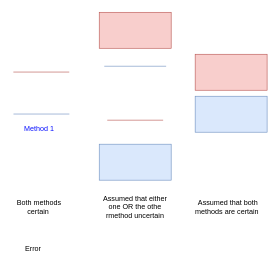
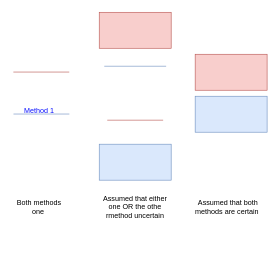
- <mxCell id="10" value="&lt;font color=&quot;#0810ff&quot;&gt;Method 1&lt;/font&gt;" style="text;html=1;strokeColor=none;fillColor=none;align=center;verticalAlign=middle;whiteSpace=wrap;rounded=0;" vertex="1" parent="1"><mxGeometry x="35" y="200" width="60" height="30" as="geometry" /></mxCell>
+ <mxCell id="10" value="&lt;font color=&quot;#0810ff&quot;&gt;Method 1&lt;/font&gt;" style="text;html=1;strokeColor=none;fillColor=none;align=center;verticalAlign=middle;whiteSpace=wrap;rounded=0;" vertex="1" parent="1"><mxGeometry x="35" y="170" width="60" height="30" as="geometry" /></mxCell>
- <mxCell id="11" value="Both methods certain&amp;nbsp;" style="text;html=1;strokeColor=none;fillColor=none;align=center;verticalAlign=middle;whiteSpace=wrap;rounded=0;" vertex="1" parent="1"><mxGeometry x="20" y="330" width="90" height="30" as="geometry" /></mxCell>
+ <mxCell id="11" value="Both methods one&amp;nbsp;" style="text;html=1;strokeColor=none;fillColor=none;align=center;verticalAlign=middle;whiteSpace=wrap;rounded=0;" vertex="1" parent="1"><mxGeometry x="20" y="330" width="90" height="30" as="geometry" /></mxCell>
- <mxCell id="14" value="Error" style="text;html=1;strokeColor=none;fillColor=none;align=center;verticalAlign=middle;whiteSpace=wrap;rounded=0;" vertex="1" parent="1"><mxGeometry x="25" y="400" width="60" height="30" as="geometry" /></mxCell>
